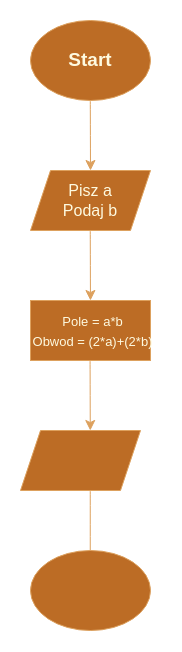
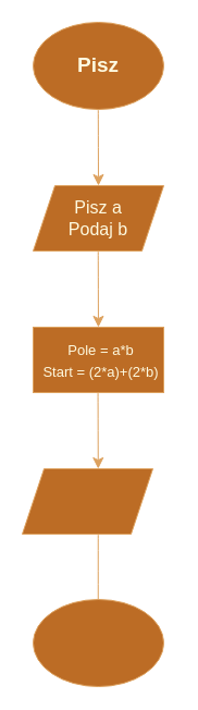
- <mxCell id="3" value="&lt;b&gt;&lt;font style=&quot;font-size: 19px;&quot;&gt;Start&lt;/font&gt;&lt;/b&gt;" style="text;html=1;align=center;verticalAlign=middle;whiteSpace=wrap;rounded=0;fontSize=16;labelBackgroundColor=none;fontColor=#FEFAE0;" vertex="1" parent="1"><mxGeometry x="20" y="27.5" width="140" height="65" as="geometry" /></mxCell>
+ <mxCell id="3" value="&lt;b&gt;&lt;font style=&quot;font-size: 19px;&quot;&gt;Pisz&lt;/font&gt;&lt;/b&gt;" style="text;html=1;align=center;verticalAlign=middle;whiteSpace=wrap;rounded=0;fontSize=16;labelBackgroundColor=none;fontColor=#FEFAE0;" vertex="1" parent="1"><mxGeometry x="20" y="27.5" width="140" height="65" as="geometry" /></mxCell>
- <mxCell id="9" value="&lt;font style=&quot;font-size: 13px;&quot;&gt;Pole = a*b&lt;br&gt;Obwod = (2*a)+(2*b)&lt;/font&gt;" style="text;html=1;strokeColor=none;fillColor=none;align=center;verticalAlign=middle;whiteSpace=wrap;rounded=0;fontSize=16;fontColor=#FEFAE0;" vertex="1" parent="1"><mxGeometry x="30" y="315" width="125" height="30" as="geometry" /></mxCell>
+ <mxCell id="9" value="&lt;font style=&quot;font-size: 13px;&quot;&gt;Pole = a*b&lt;br&gt;Start = (2*a)+(2*b)&lt;/font&gt;" style="text;html=1;strokeColor=none;fillColor=none;align=center;verticalAlign=middle;whiteSpace=wrap;rounded=0;fontSize=16;fontColor=#FEFAE0;" vertex="1" parent="1"><mxGeometry x="30" y="315" width="125" height="30" as="geometry" /></mxCell>
